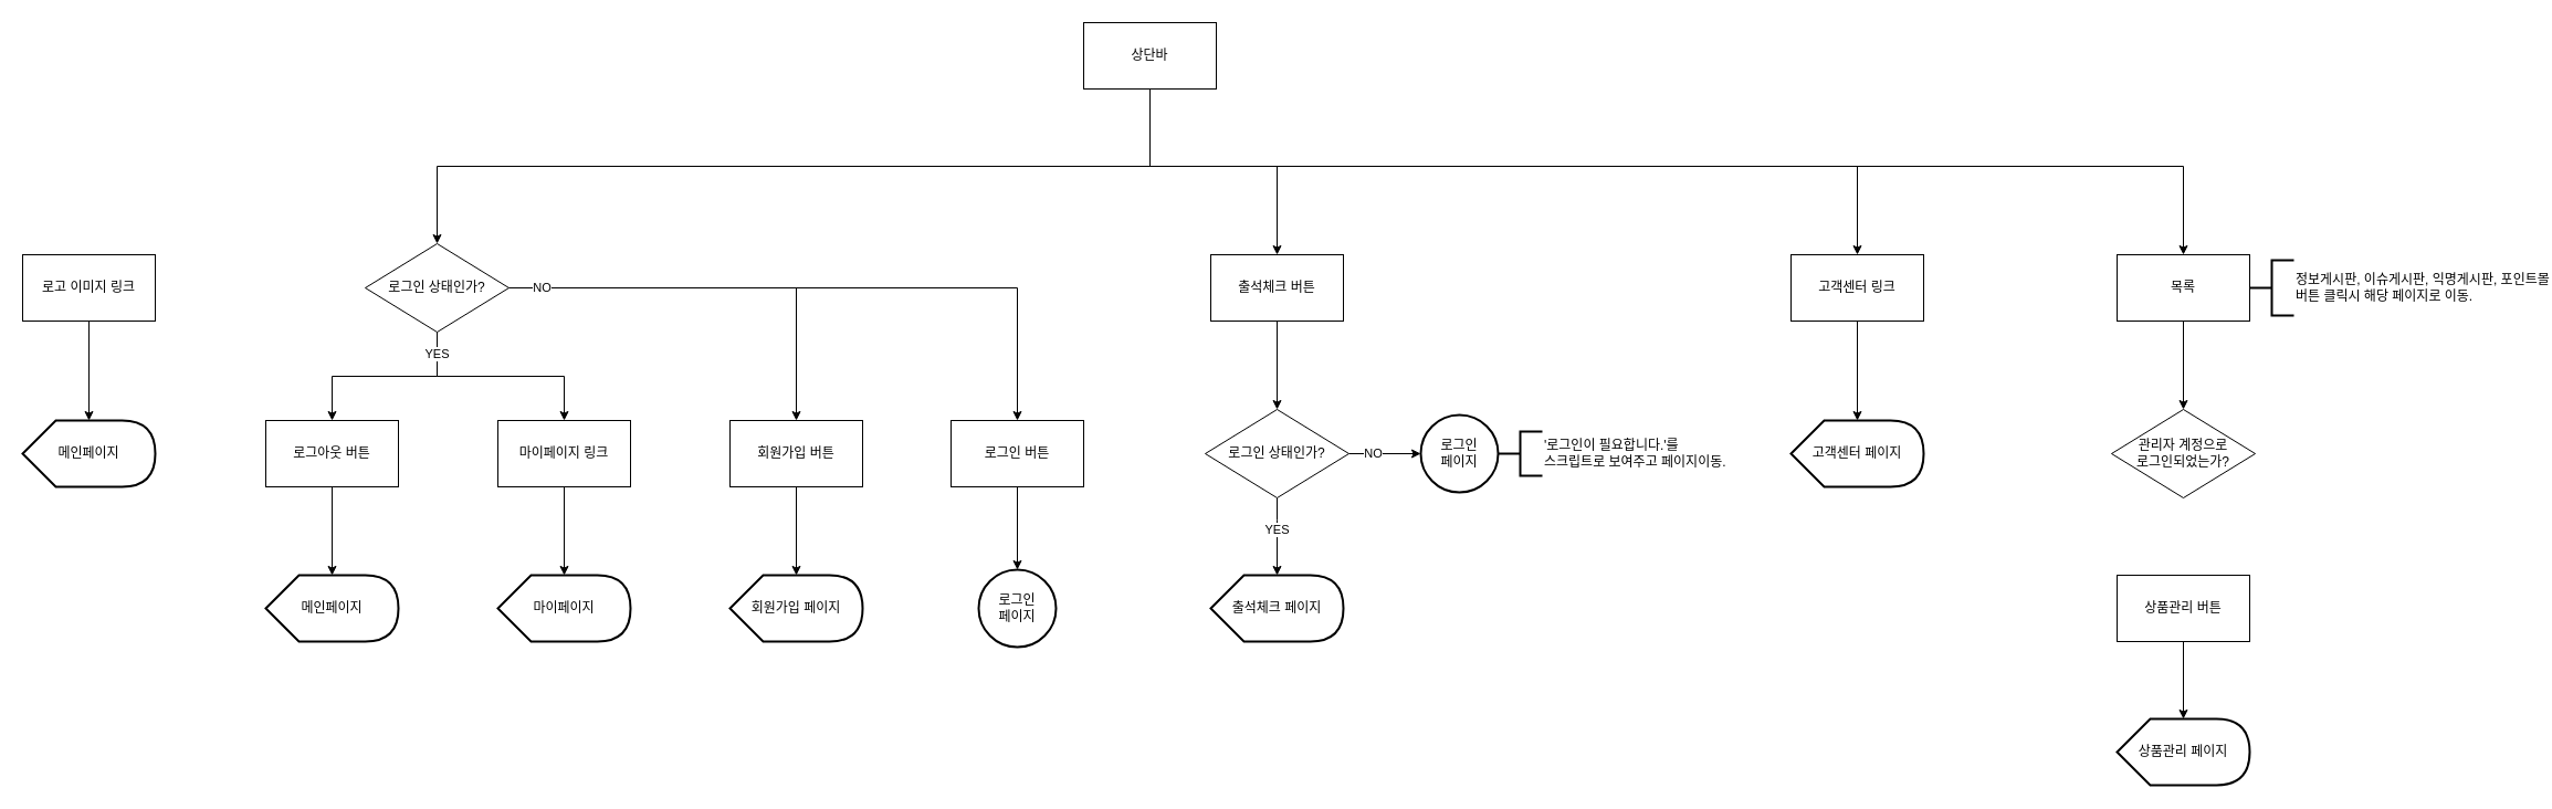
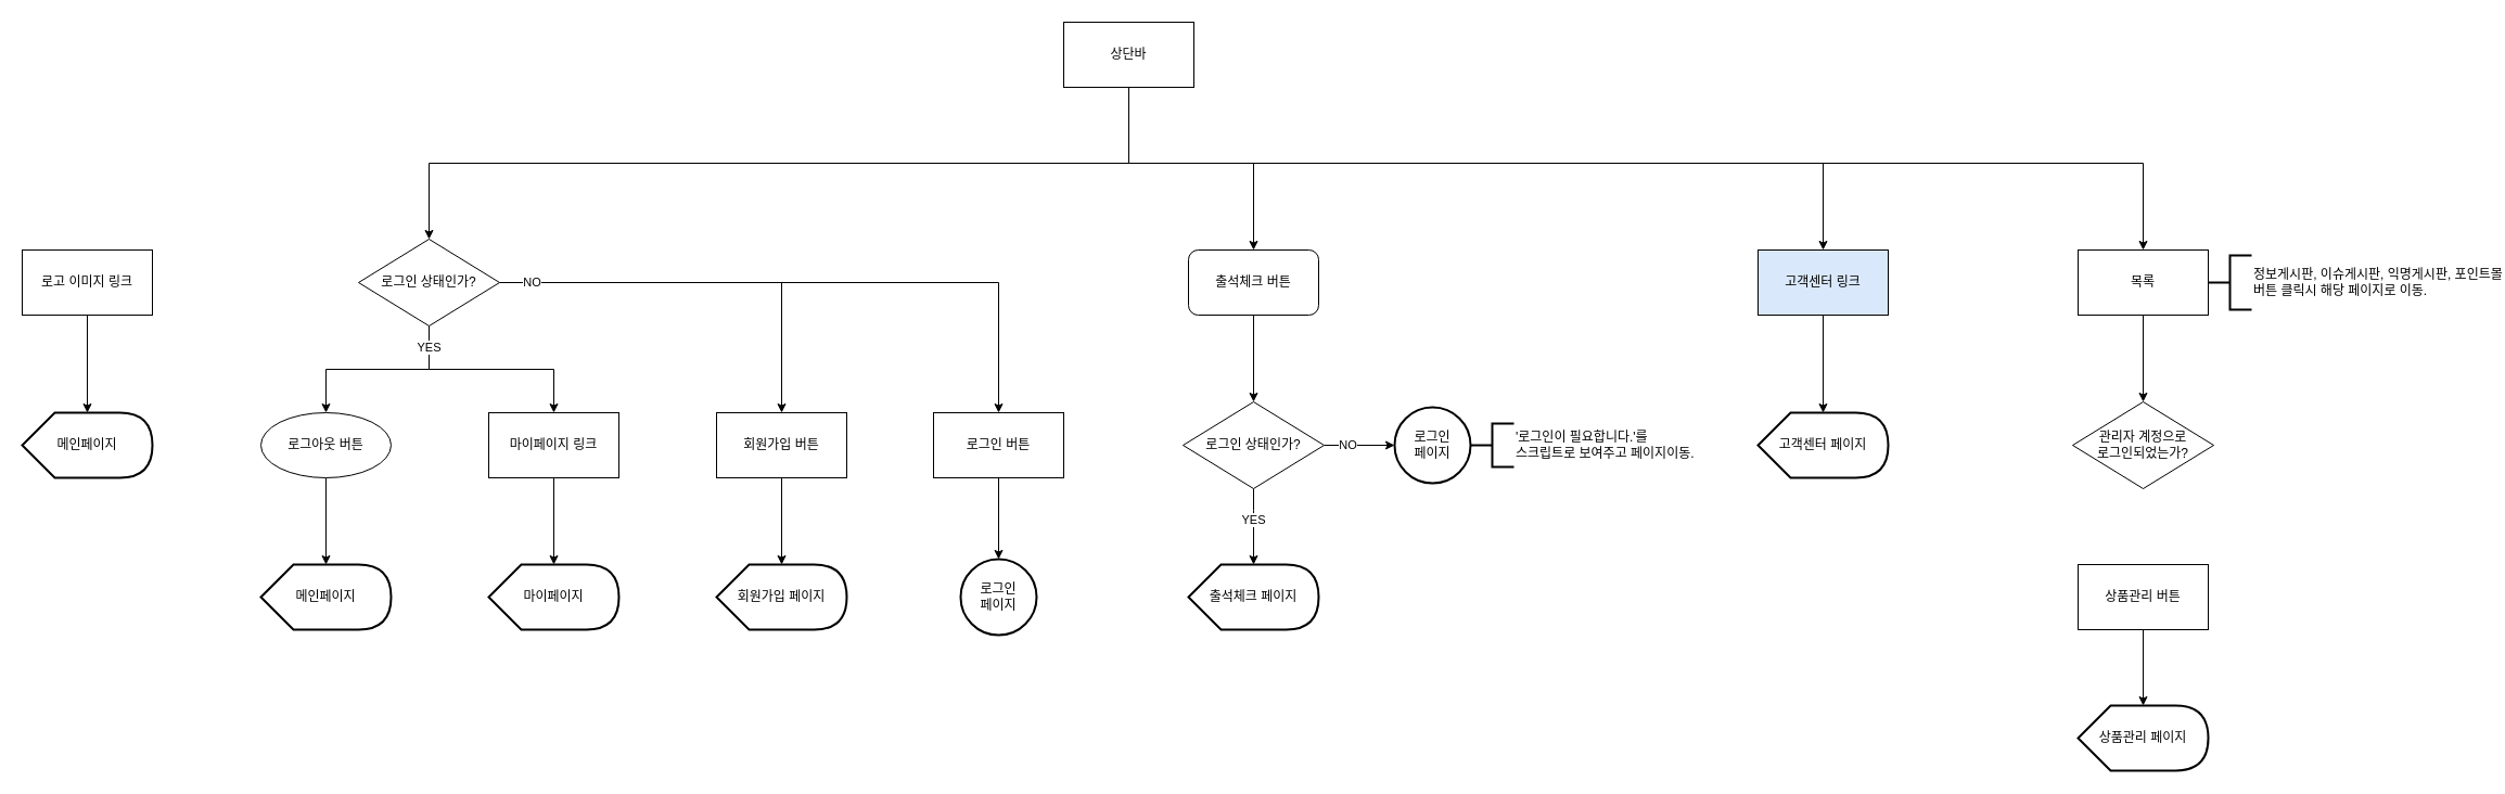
- <mxCell id="7" value="출석체크 버튼" style="rounded=0;whiteSpace=wrap;html=1;" parent="1" vertex="1"><mxGeometry x="1095" y="230" width="120" height="60" as="geometry" /></mxCell>
+ <mxCell id="7" value="출석체크 버튼" style="whiteSpace=wrap;html=1;rounded=1;" parent="1" vertex="1"><mxGeometry x="1095" y="230" width="120" height="60" as="geometry" /></mxCell>
- <mxCell id="22" value="고객센터 링크" style="rounded=0;whiteSpace=wrap;html=1;" parent="1" vertex="1"><mxGeometry x="1620" y="230" width="120" height="60" as="geometry" /></mxCell>
+ <mxCell id="22" value="고객센터 링크" style="rounded=0;whiteSpace=wrap;html=1;fillColor=#dae8fc;" parent="1" vertex="1"><mxGeometry x="1620" y="230" width="120" height="60" as="geometry" /></mxCell>
- <mxCell id="20" value="로그아웃 버튼" style="whiteSpace=wrap;html=1;" parent="1" vertex="1"><mxGeometry x="240" y="380" width="120" height="60" as="geometry" /></mxCell>
+ <mxCell id="20" value="로그아웃 버튼" style="ellipse;whiteSpace=wrap;html=1;" parent="1" vertex="1"><mxGeometry x="240" y="380" width="120" height="60" as="geometry" /></mxCell>
